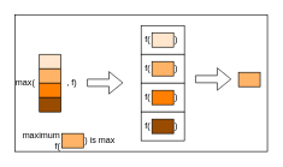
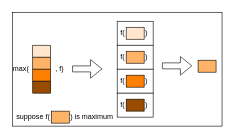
- <mxCell id="31" value="maximum f(" style="text;html=1;strokeColor=none;fillColor=none;align=right;verticalAlign=middle;whiteSpace=wrap;rounded=0;" vertex="1" parent="1"><mxGeometry x="25" y="180" width="60" height="30" as="geometry" /></mxCell>
+ <mxCell id="31" value="suppose f(" style="text;html=1;strokeColor=none;fillColor=none;align=right;verticalAlign=middle;whiteSpace=wrap;rounded=0;" vertex="1" parent="1"><mxGeometry x="25" y="180" width="60" height="30" as="geometry" /></mxCell>
- <mxCell id="30" value=") is max" style="text;html=1;strokeColor=none;fillColor=none;align=left;verticalAlign=middle;whiteSpace=wrap;rounded=0;" vertex="1" parent="1"><mxGeometry x="115" y="180" width="80" height="30" as="geometry" /></mxCell>
+ <mxCell id="30" value=") is maximum" style="text;html=1;strokeColor=none;fillColor=none;align=left;verticalAlign=middle;whiteSpace=wrap;rounded=0;" vertex="1" parent="1"><mxGeometry x="115" y="180" width="80" height="30" as="geometry" /></mxCell>
